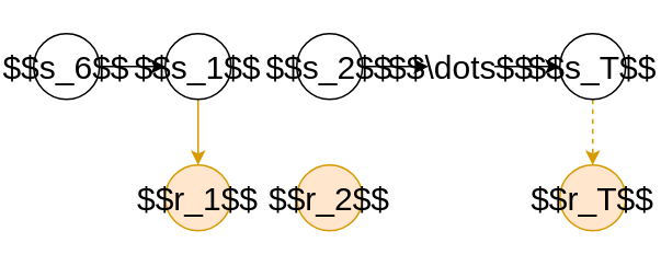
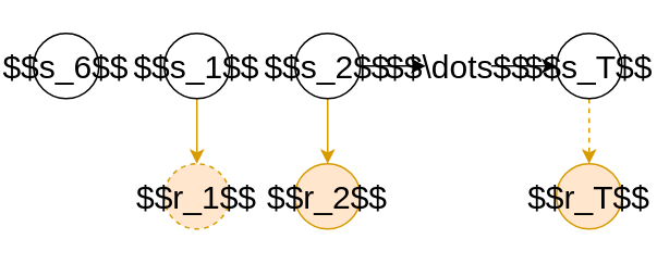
- <mxCell id="2" style="edgeStyle=orthogonalEdgeStyle;rounded=0;orthogonalLoop=1;jettySize=auto;html=1;fontSize=20;" parent="1" source="3" target="5" edge="1"><mxGeometry relative="1" as="geometry" /></mxCell>
+ <mxCell id="7" style="edgeStyle=orthogonalEdgeStyle;rounded=0;orthogonalLoop=1;jettySize=auto;html=1;fillColor=#ffe6cc;strokeColor=#d79b00;" edge="1" parent="1" source="8" target="14"><mxGeometry relative="1" as="geometry" /></mxCell>
- <mxCell id="13" value="&lt;font style=&quot;font-size: 20px&quot;&gt;$$r_1$$&lt;/font&gt;" style="ellipse;whiteSpace=wrap;html=1;fontSize=20;fillColor=#ffe6cc;strokeColor=#d79b00;" vertex="1" parent="1"><mxGeometry x="100" y="100" width="40" height="40" as="geometry" /></mxCell>
+ <mxCell id="13" value="&lt;font style=&quot;font-size: 20px&quot;&gt;$$r_1$$&lt;/font&gt;" style="ellipse;whiteSpace=wrap;html=1;fontSize=20;fillColor=#ffe6cc;strokeColor=#d79b00;dashed=1;" vertex="1" parent="1"><mxGeometry x="100" y="100" width="40" height="40" as="geometry" /></mxCell>
